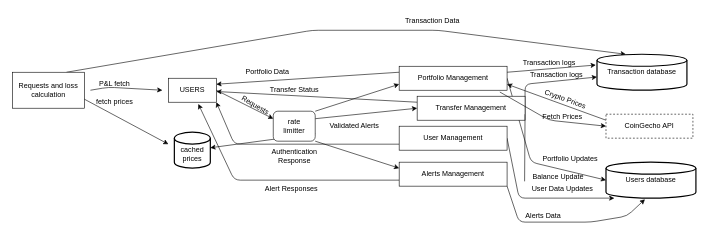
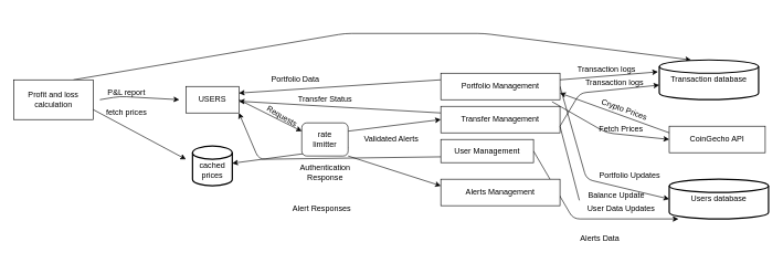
- <mxCell id="43" value="Transaction Data" style="text;html=1;align=center;verticalAlign=middle;resizable=0;points=[];autosize=1;strokeColor=none;fillColor=none;" vertex="1" parent="1"><mxGeometry x="665" y="20" width="110" height="30" as="geometry" /></mxCell>
- <mxCell id="7" value="P&amp;amp;L fetch" style="text;html=1;align=center;verticalAlign=middle;resizable=0;points=[];autosize=1;strokeColor=none;fillColor=none;" vertex="1" parent="1"><mxGeometry x="150" y="125" width="80" height="30" as="geometry" /></mxCell>
+ <mxCell id="7" value="P&amp;amp;L report" style="text;html=1;align=center;verticalAlign=middle;resizable=0;points=[];autosize=1;strokeColor=none;fillColor=none;" vertex="1" parent="1"><mxGeometry x="150" y="125" width="80" height="30" as="geometry" /></mxCell>
- <mxCell id="3" value="Requests and loss calculation" style="whiteSpace=wrap;html=1;" vertex="1" parent="1"><mxGeometry x="20" y="120" width="120" height="60" as="geometry" /></mxCell>
+ <mxCell id="3" value="Profit and loss calculation" style="whiteSpace=wrap;html=1;" vertex="1" parent="1"><mxGeometry x="20" y="120" width="120" height="60" as="geometry" /></mxCell>
- <mxCell id="10" style="edgeStyle=none;html=1;exitX=1;exitY=0;exitDx=0;exitDy=0;entryX=0;entryY=0.75;entryDx=0;entryDy=0;" edge="1" parent="1" source="14" target="19"><mxGeometry relative="1" as="geometry"><mxPoint x="630" y="185" as="sourcePoint" /></mxGeometry></mxCell>
- <mxCell id="22" value="Transfer Management" style="rounded=0;whiteSpace=wrap;html=1;" vertex="1" parent="1"><mxGeometry x="695" y="160" width="180" height="40" as="geometry" /></mxCell>
+ <mxCell id="22" value="Transfer Management" style="rounded=0;whiteSpace=wrap;html=1;" vertex="1" parent="1"><mxGeometry x="665" y="160" width="180" height="40" as="geometry" /></mxCell>
- <mxCell id="30" value="CoinGecho API" style="rounded=0;whiteSpace=wrap;html=1;dashed=1;" vertex="1" parent="1"><mxGeometry x="1010" y="190" width="145" height="40" as="geometry" /></mxCell>
+ <mxCell id="30" value="CoinGecho API" style="rounded=0;whiteSpace=wrap;html=1;" vertex="1" parent="1"><mxGeometry x="1010" y="190" width="145" height="40" as="geometry" /></mxCell>
- <mxCell id="27" style="edgeStyle=none;html=1;exitX=0;exitY=0.75;exitDx=0;exitDy=0;entryX=0.625;entryY=1.075;entryDx=0;entryDy=0;entryPerimeter=0;" edge="1" parent="1" source="28" target="4"><mxGeometry relative="1" as="geometry"><Array as="points"><mxPoint x="390" y="300" /></Array></mxGeometry></mxCell>
- <mxCell id="25" value="User Management" style="rounded=0;whiteSpace=wrap;html=1;" vertex="1" parent="1"><mxGeometry x="665" y="210" width="180" height="40" as="geometry" /></mxCell>
+ <mxCell id="25" value="User Management" style="rounded=0;whiteSpace=wrap;html=1;" vertex="1" parent="1"><mxGeometry x="665" y="210" width="140" height="35" as="geometry" /></mxCell>
- <mxCell id="26" style="edgeStyle=none;html=1;exitX=1;exitY=1;exitDx=0;exitDy=0;entryX=0.433;entryY=1.033;entryDx=0;entryDy=0;entryPerimeter=0;" edge="1" parent="1" source="28" target="31"><mxGeometry relative="1" as="geometry"><Array as="points"><mxPoint x="865" y="370" /><mxPoint x="985" y="370" /><mxPoint x="1045" y="360" /></Array></mxGeometry></mxCell>
